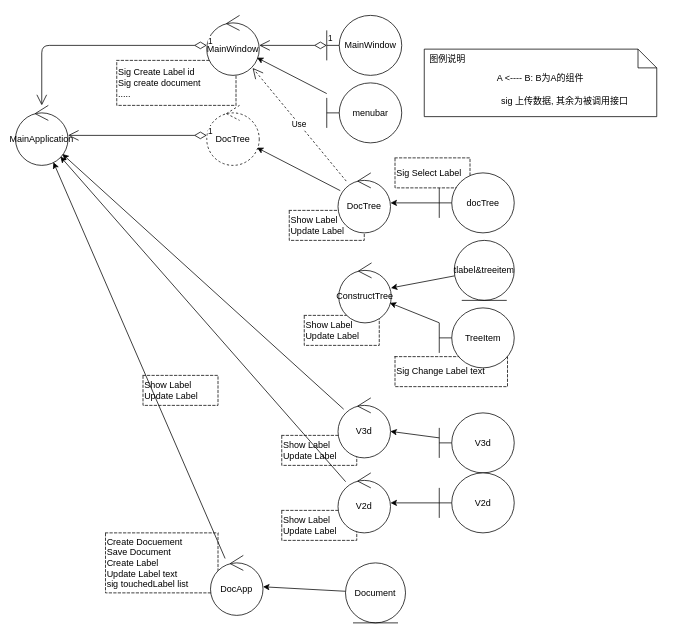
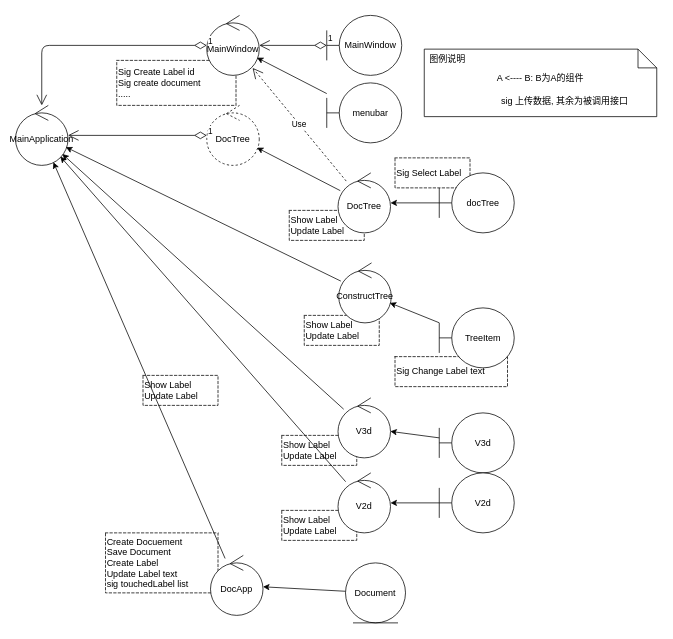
+ <mxCell id="25" style="edgeStyle=none;html=1;" parent="1" source="26" target="11" edge="1"><mxGeometry relative="1" as="geometry"><mxPoint x="341.34" y="417.807" as="targetPoint" /></mxGeometry></mxCell>
- <mxCell id="42" value="tlabel&amp;amp;treeitem" style="ellipse;shape=umlEntity;whiteSpace=wrap;html=1;" parent="1" vertex="1"><mxGeometry x="605" y="320" width="80" height="80" as="geometry" /></mxCell>
- <mxCell id="41" style="edgeStyle=none;html=1;" parent="1" source="42" target="26" edge="1"><mxGeometry relative="1" as="geometry" /></mxCell>
